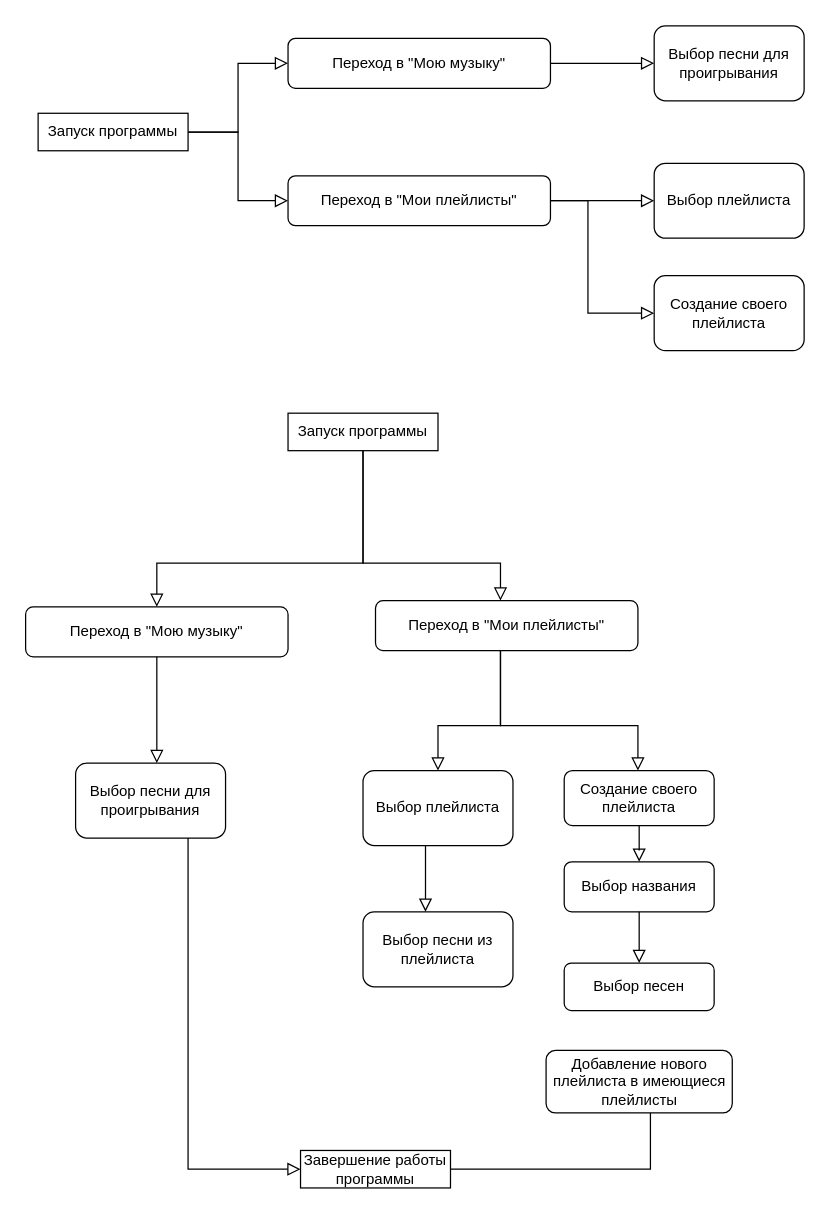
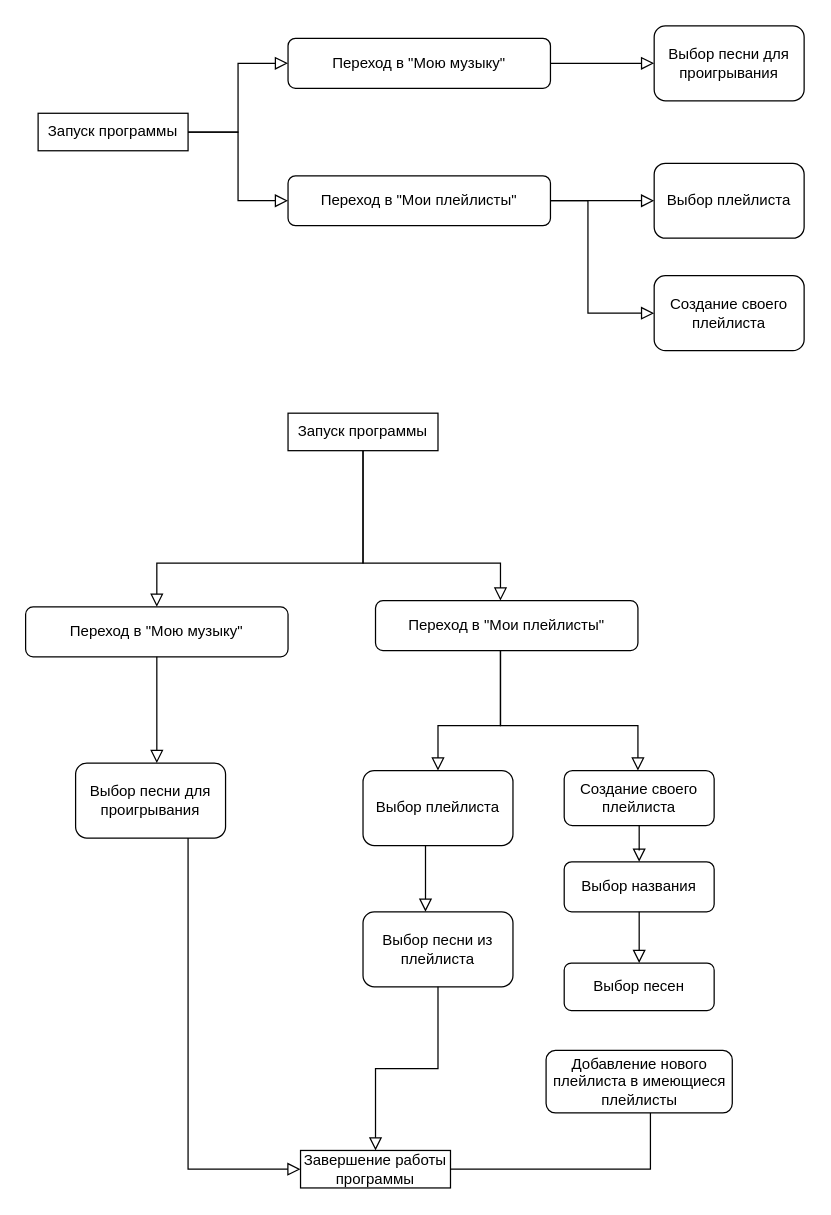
+ <mxCell id="32" value="" style="rounded=0;html=1;jettySize=auto;orthogonalLoop=1;fontSize=11;endArrow=block;endFill=0;endSize=8;strokeWidth=1;shadow=0;labelBackgroundColor=none;edgeStyle=orthogonalEdgeStyle;" edge="1" parent="1" source="26" target="30"><mxGeometry relative="1" as="geometry"><mxPoint x="340" y="808" as="sourcePoint" /><mxPoint x="340" y="861" as="targetPoint" /><Array as="points" /></mxGeometry></mxCell>
